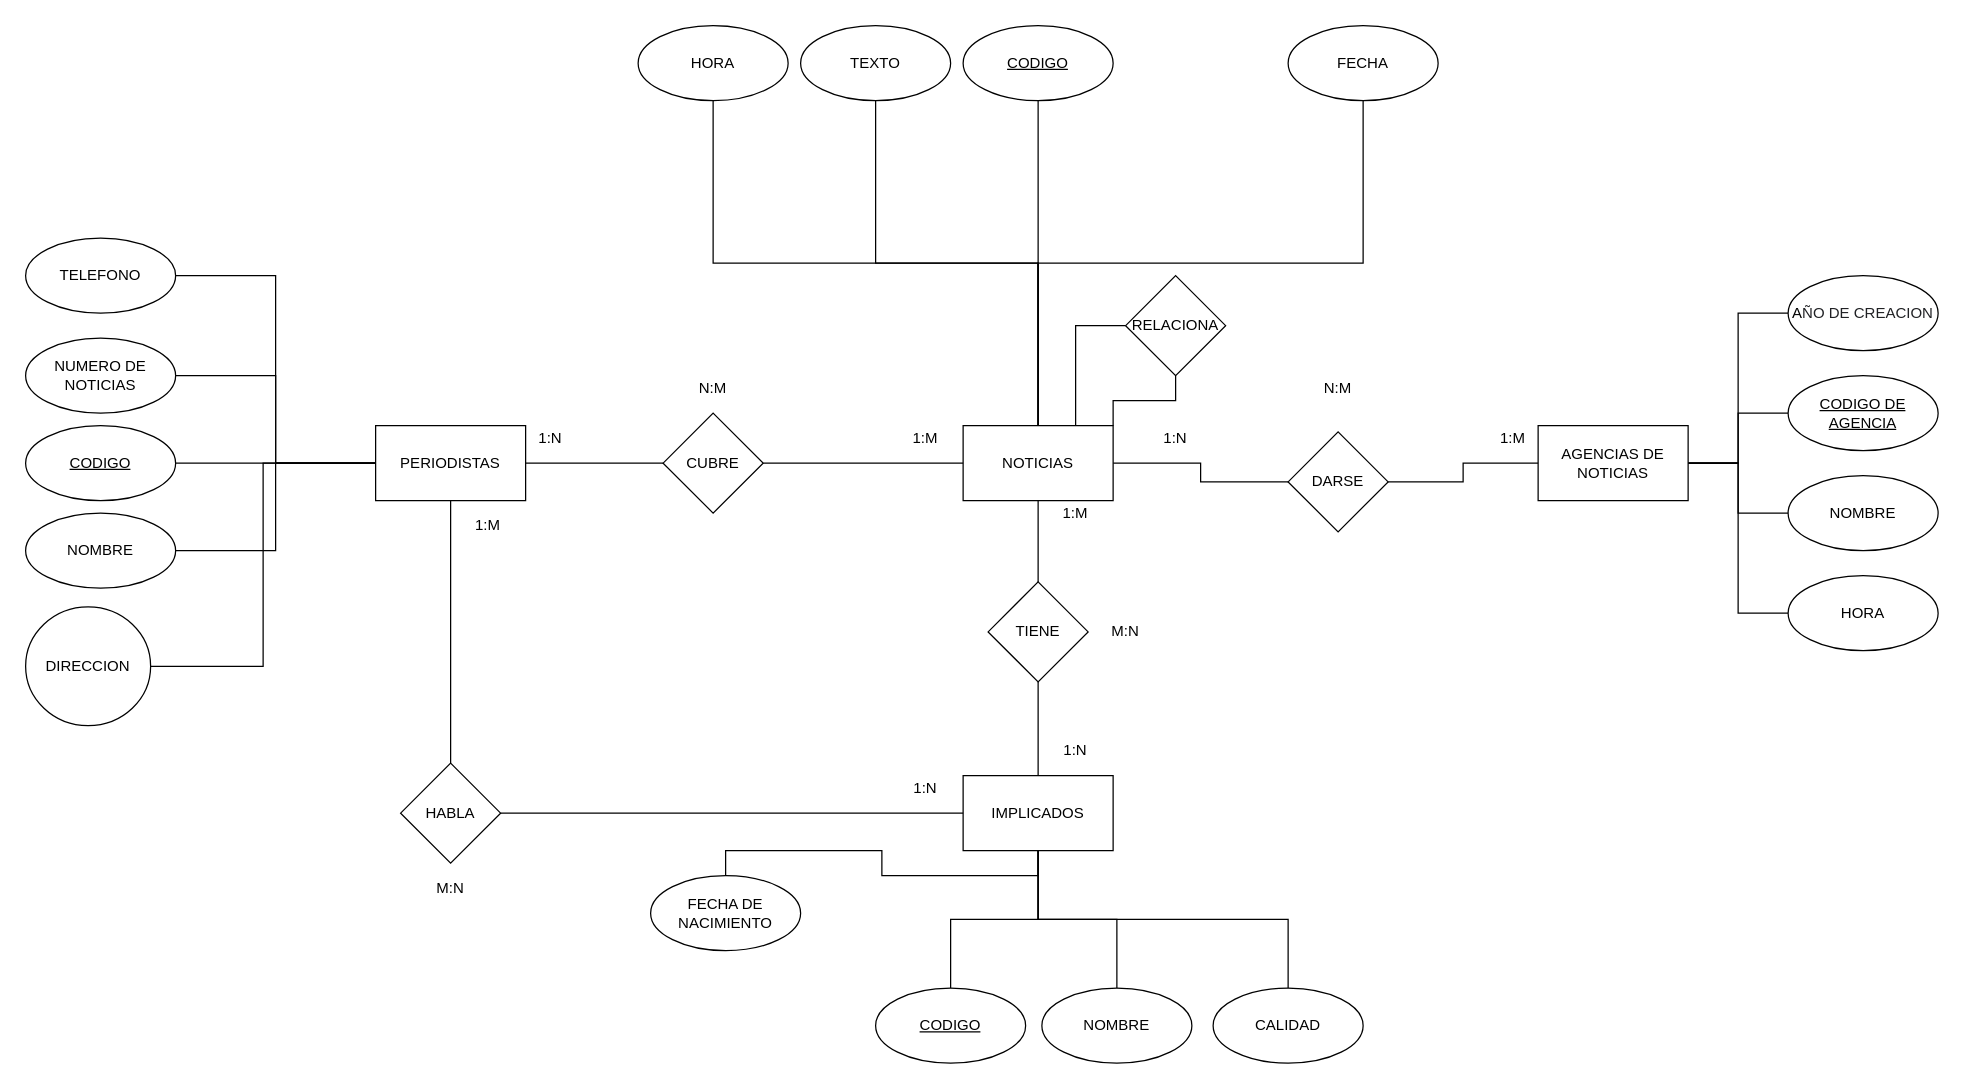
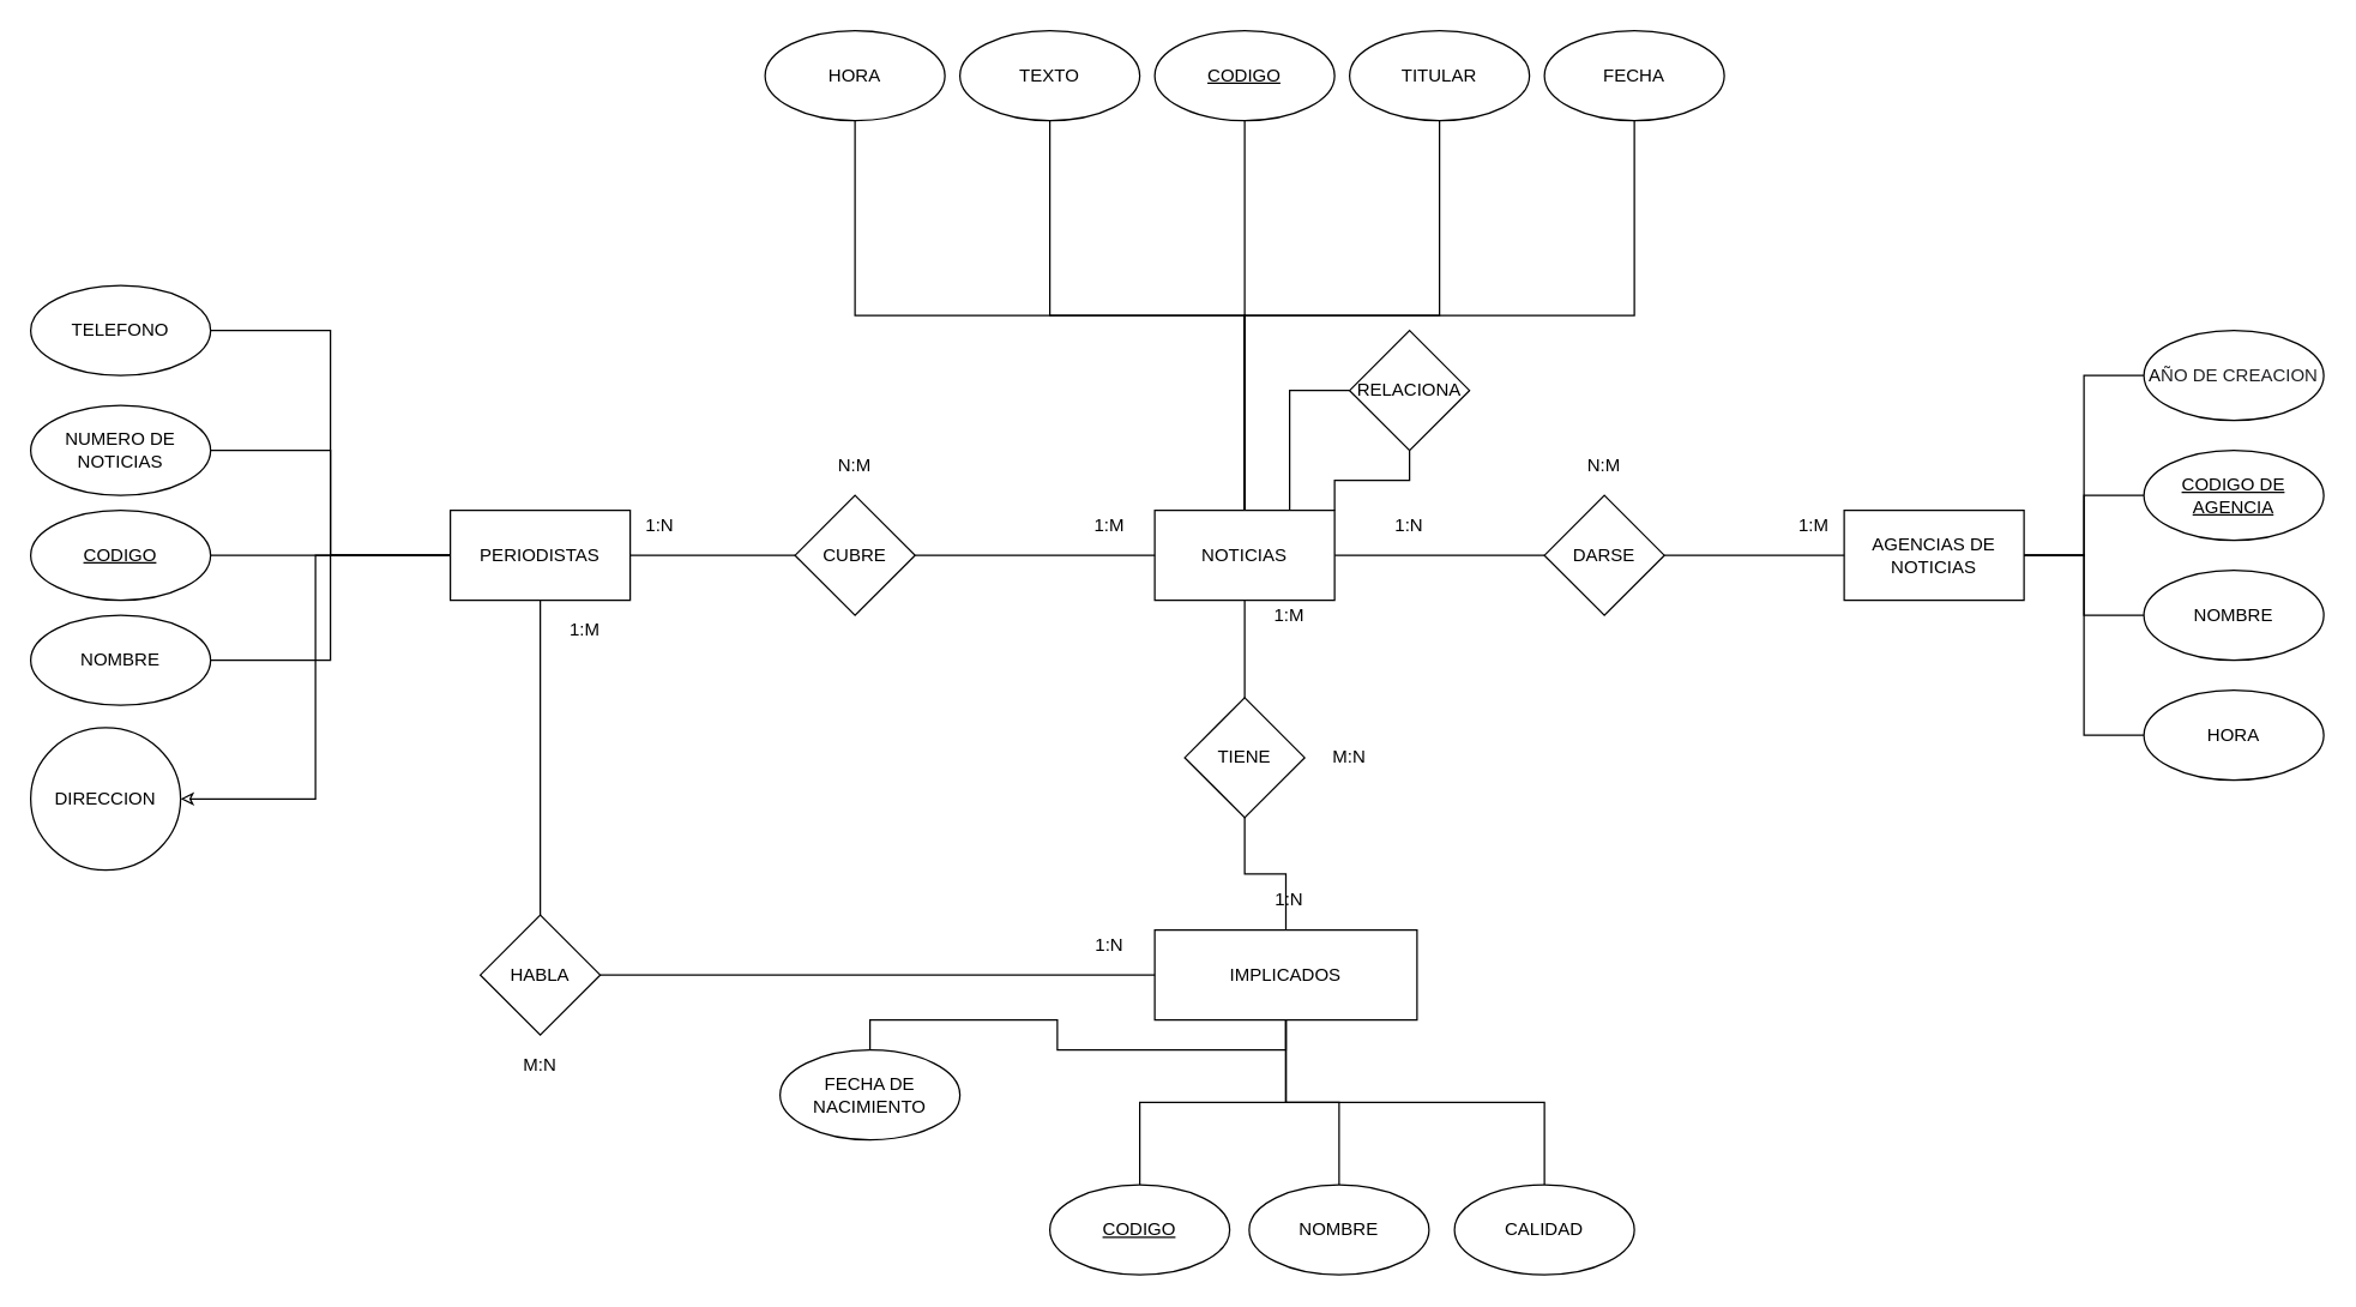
+ <mxCell id="32" value="TITULAR" style="ellipse;whiteSpace=wrap;html=1;" vertex="1" parent="1"><mxGeometry x="900" y="20" width="120" height="60" as="geometry" /></mxCell>
+ <mxCell id="4" style="edgeStyle=orthogonalEdgeStyle;rounded=0;orthogonalLoop=1;jettySize=auto;html=1;exitX=0.5;exitY=0;exitDx=0;exitDy=0;entryX=0.5;entryY=1;entryDx=0;entryDy=0;endArrow=none;endFill=0;" edge="1" parent="1" source="11" target="32"><mxGeometry relative="1" as="geometry" /></mxCell>
- <mxCell id="50" value="DARSE" style="rhombus;whiteSpace=wrap;html=1;" vertex="1" parent="1"><mxGeometry x="1030" y="345" width="80" height="80" as="geometry" /></mxCell>
+ <mxCell id="50" value="DARSE" style="rhombus;whiteSpace=wrap;html=1;" vertex="1" parent="1"><mxGeometry x="1030" y="330" width="80" height="80" as="geometry" /></mxCell>
- <mxCell id="39" style="edgeStyle=orthogonalEdgeStyle;rounded=0;orthogonalLoop=1;jettySize=auto;html=1;exitX=0;exitY=0.5;exitDx=0;exitDy=0;entryX=1;entryY=0.5;entryDx=0;entryDy=0;endArrow=none;endFill=0;" edge="1" parent="1" source="41" target="43"><mxGeometry relative="1" as="geometry" /></mxCell>
+ <mxCell id="39" style="edgeStyle=orthogonalEdgeStyle;rounded=0;orthogonalLoop=1;jettySize=auto;html=1;exitX=0;exitY=0.5;exitDx=0;exitDy=0;entryX=1;entryY=0.5;entryDx=0;entryDy=0;endArrow=classic;endFill=0;" edge="1" parent="1" source="41" target="43"><mxGeometry relative="1" as="geometry" /></mxCell>
- <mxCell id="21" value="IMPLICADOS" style="rounded=0;whiteSpace=wrap;html=1;" vertex="1" parent="1"><mxGeometry x="770" y="620" width="120" height="60" as="geometry" /></mxCell>
+ <mxCell id="21" value="IMPLICADOS" style="rounded=0;whiteSpace=wrap;html=1;" vertex="1" parent="1"><mxGeometry x="770" y="620" width="175" height="60" as="geometry" /></mxCell>
